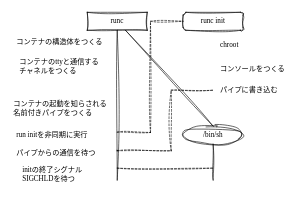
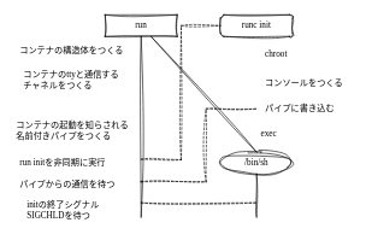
- <mxCell id="3" value="runc" style="rounded=0;whiteSpace=wrap;html=1;sketch=1;hachureGap=4;jiggle=2;curveFitting=1;fontFamily=Architects Daughter;fontSource=https%3A%2F%2Ffonts.googleapis.com%2Fcss%3Ffamily%3DArchitects%2BDaughter;fillColor=none;" parent="2" vertex="1"><mxGeometry x="125" width="100" height="30" as="geometry" /></mxCell>
+ <mxCell id="3" value="run" style="rounded=0;whiteSpace=wrap;html=1;sketch=1;hachureGap=4;jiggle=2;curveFitting=1;fontFamily=Architects Daughter;fontSource=https%3A%2F%2Ffonts.googleapis.com%2Fcss%3Ffamily%3DArchitects%2BDaughter;fillColor=none;" parent="2" vertex="1"><mxGeometry x="125" width="100" height="30" as="geometry" /></mxCell>
+ <mxCell id="16" value="exec" style="text;html=1;align=left;verticalAlign=middle;whiteSpace=wrap;rounded=0;fontFamily=Architects Daughter;fontSource=https%3A%2F%2Ffonts.googleapis.com%2Fcss%3Ffamily%3DArchitects%2BDaughter;sketch=1;curveFitting=1;jiggle=2;strokeColor=none;" parent="2" vertex="1"><mxGeometry x="339" y="150" width="50" height="30" as="geometry" /></mxCell>
